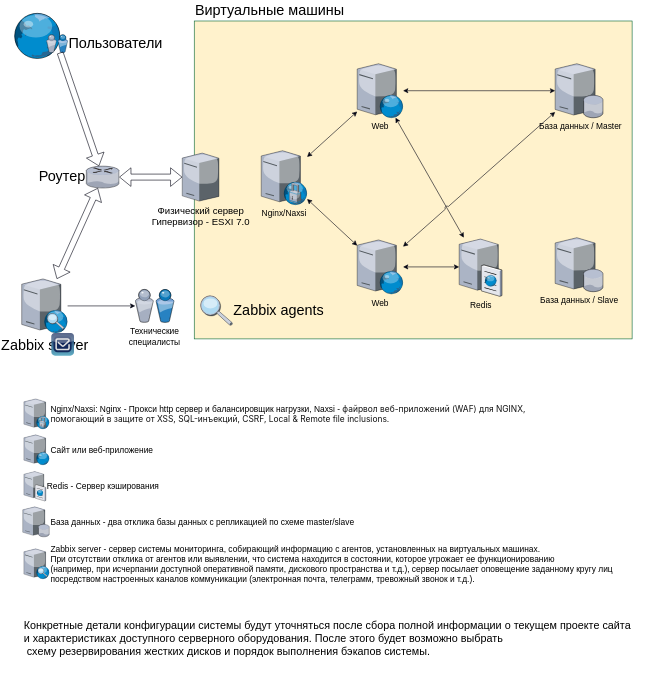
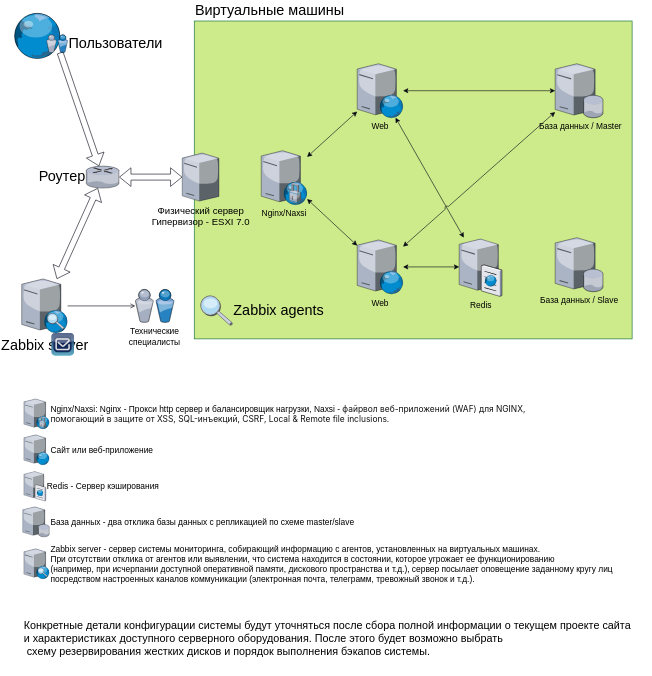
- <mxCell id="2" value="Виртуальные машины" style="rounded=0;whiteSpace=wrap;html=1;fillColor=#fff2cc;labelPosition=center;verticalLabelPosition=top;align=left;verticalAlign=bottom;fontSize=24;strokeColor=#006633;" vertex="1" parent="1"><mxGeometry x="323.34" y="34" width="730" height="530" as="geometry" /></mxCell>
+ <mxCell id="2" value="Виртуальные машины" style="rounded=0;whiteSpace=wrap;html=1;fillColor=#cdeb8b;labelPosition=center;verticalLabelPosition=top;align=left;verticalAlign=bottom;fontSize=24;strokeColor=#006633;" vertex="1" parent="1"><mxGeometry x="323.34" y="34" width="730" height="530" as="geometry" /></mxCell>
- <mxCell id="31" value="" style="endArrow=classic;html=1;rounded=1;fontSize=14;strokeColor=#000312;strokeWidth=1;jumpStyle=arc;" edge="1" parent="1" source="22" target="29"><mxGeometry width="50" height="50" relative="1" as="geometry"><mxPoint x="85" y="594" as="sourcePoint" /><mxPoint x="135" y="544" as="targetPoint" /></mxGeometry></mxCell>
+ <mxCell id="31" value="" style="endArrow=open;html=1;rounded=1;fontSize=14;strokeColor=#000312;strokeWidth=1;jumpStyle=arc;" edge="1" parent="1" source="22" target="29"><mxGeometry width="50" height="50" relative="1" as="geometry"><mxPoint x="85" y="594" as="sourcePoint" /><mxPoint x="135" y="544" as="targetPoint" /></mxGeometry></mxCell>
